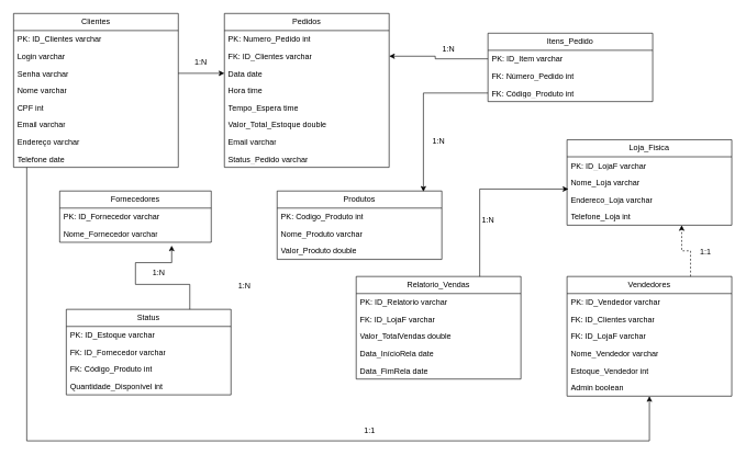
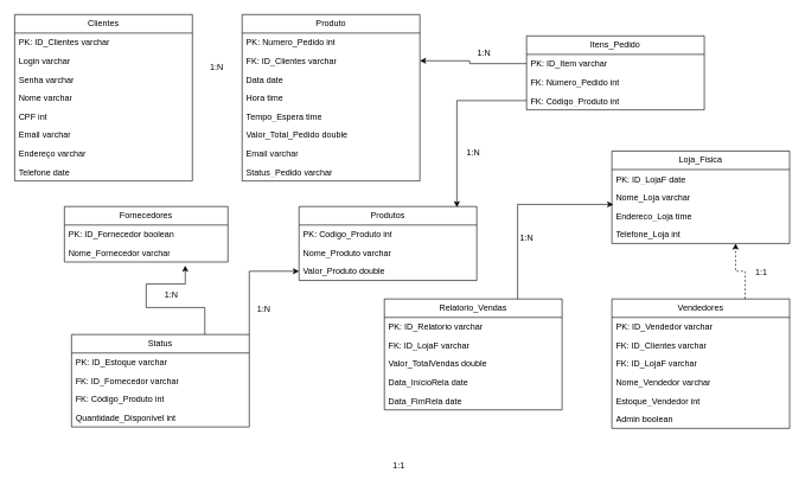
- <mxCell id="16" value="Pedidos" style="swimlane;fontStyle=0;childLayout=stackLayout;horizontal=1;startSize=26;fillColor=none;horizontalStack=0;resizeParent=1;resizeParentMax=0;resizeLast=0;collapsible=1;marginBottom=0;whiteSpace=wrap;html=1;" vertex="1" parent="1"><mxGeometry x="340" y="20" width="250" height="234" as="geometry" /></mxCell>
+ <mxCell id="16" value="Produto" style="swimlane;fontStyle=0;childLayout=stackLayout;horizontal=1;startSize=26;fillColor=none;horizontalStack=0;resizeParent=1;resizeParentMax=0;resizeLast=0;collapsible=1;marginBottom=0;whiteSpace=wrap;html=1;" vertex="1" parent="1"><mxGeometry x="340" y="20" width="250" height="234" as="geometry" /></mxCell>
- <mxCell id="61" style="edgeStyle=orthogonalEdgeStyle;rounded=0;orthogonalLoop=1;jettySize=auto;html=1;exitX=1;exitY=0.5;exitDx=0;exitDy=0;entryX=0;entryY=0.5;entryDx=0;entryDy=0;" edge="1" parent="1" source="6" target="19"><mxGeometry relative="1" as="geometry" /></mxCell>
- <mxCell id="22" value="Valor_Total_Estoque double" style="text;strokeColor=none;fillColor=none;align=left;verticalAlign=top;spacingLeft=4;spacingRight=4;overflow=hidden;rotatable=0;points=[[0,0.5],[1,0.5]];portConstraint=eastwest;whiteSpace=wrap;html=1;" vertex="1" parent="16"><mxGeometry y="156" width="250" height="26" as="geometry" /></mxCell>
+ <mxCell id="22" value="Valor_Total_Pedido double" style="text;strokeColor=none;fillColor=none;align=left;verticalAlign=top;spacingLeft=4;spacingRight=4;overflow=hidden;rotatable=0;points=[[0,0.5],[1,0.5]];portConstraint=eastwest;whiteSpace=wrap;html=1;" vertex="1" parent="16"><mxGeometry y="156" width="250" height="26" as="geometry" /></mxCell>
- <mxCell id="48" value="PK: ID_LojaF varchar" style="text;strokeColor=none;fillColor=none;align=left;verticalAlign=top;spacingLeft=4;spacingRight=4;overflow=hidden;rotatable=0;points=[[0,0.5],[1,0.5]];portConstraint=eastwest;whiteSpace=wrap;html=1;" vertex="1" parent="47"><mxGeometry y="26" width="250" height="26" as="geometry" /></mxCell>
+ <mxCell id="48" value="PK: ID_LojaF date" style="text;strokeColor=none;fillColor=none;align=left;verticalAlign=top;spacingLeft=4;spacingRight=4;overflow=hidden;rotatable=0;points=[[0,0.5],[1,0.5]];portConstraint=eastwest;whiteSpace=wrap;html=1;" vertex="1" parent="47"><mxGeometry y="26" width="250" height="26" as="geometry" /></mxCell>
- <mxCell id="50" value="Endereco_Loja varchar" style="text;strokeColor=none;fillColor=none;align=left;verticalAlign=top;spacingLeft=4;spacingRight=4;overflow=hidden;rotatable=0;points=[[0,0.5],[1,0.5]];portConstraint=eastwest;whiteSpace=wrap;html=1;" vertex="1" parent="47"><mxGeometry y="78" width="250" height="26" as="geometry" /></mxCell>
+ <mxCell id="50" value="Endereco_Loja time" style="text;strokeColor=none;fillColor=none;align=left;verticalAlign=top;spacingLeft=4;spacingRight=4;overflow=hidden;rotatable=0;points=[[0,0.5],[1,0.5]];portConstraint=eastwest;whiteSpace=wrap;html=1;" vertex="1" parent="47"><mxGeometry y="78" width="250" height="26" as="geometry" /></mxCell>
- <mxCell id="30" value="PK: ID_Fornecedor varchar" style="text;strokeColor=none;fillColor=none;align=left;verticalAlign=top;spacingLeft=4;spacingRight=4;overflow=hidden;rotatable=0;points=[[0,0.5],[1,0.5]];portConstraint=eastwest;whiteSpace=wrap;html=1;" vertex="1" parent="29"><mxGeometry y="26" width="230" height="26" as="geometry" /></mxCell>
+ <mxCell id="30" value="PK: ID_Fornecedor boolean" style="text;strokeColor=none;fillColor=none;align=left;verticalAlign=top;spacingLeft=4;spacingRight=4;overflow=hidden;rotatable=0;points=[[0,0.5],[1,0.5]];portConstraint=eastwest;whiteSpace=wrap;html=1;" vertex="1" parent="29"><mxGeometry y="26" width="230" height="26" as="geometry" /></mxCell>
+ <mxCell id="33" style="edgeStyle=orthogonalEdgeStyle;rounded=0;orthogonalLoop=1;jettySize=auto;html=1;exitX=1;exitY=0;exitDx=0;exitDy=0;" edge="1" parent="1" source="34" target="15"><mxGeometry relative="1" as="geometry" /></mxCell>
- <mxCell id="2" style="edgeStyle=orthogonalEdgeStyle;rounded=0;orthogonalLoop=1;jettySize=auto;html=1;" edge="1" parent="1" source="3" target="46"><mxGeometry relative="1" as="geometry"><Array as="points"><mxPoint x="40" y="670" /><mxPoint x="985" y="670" /></Array></mxGeometry></mxCell>
